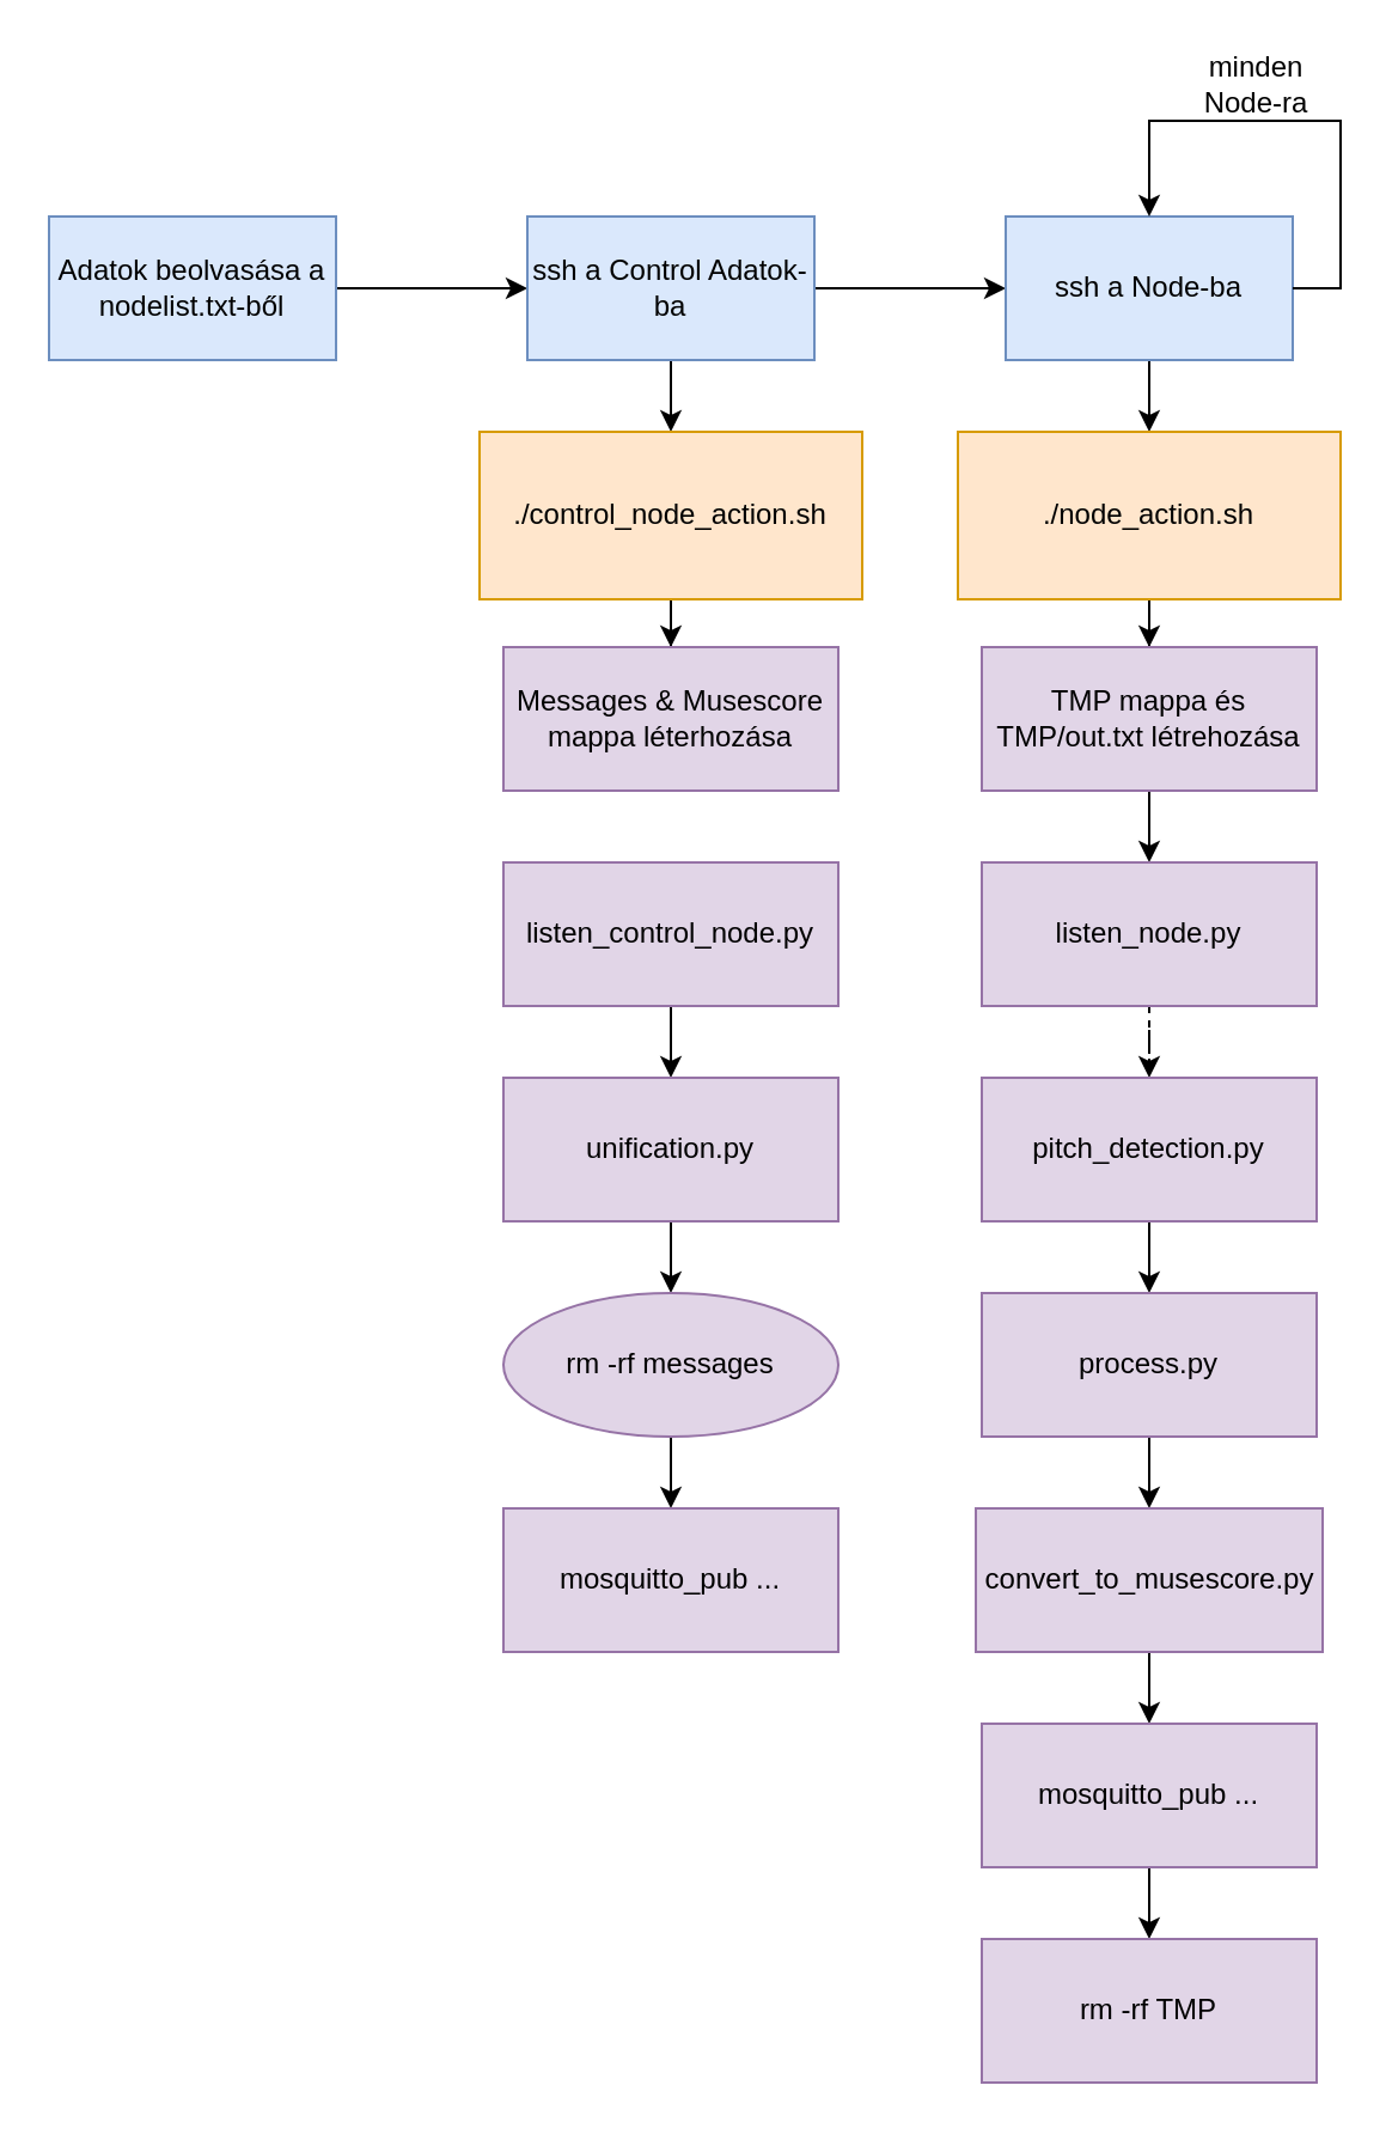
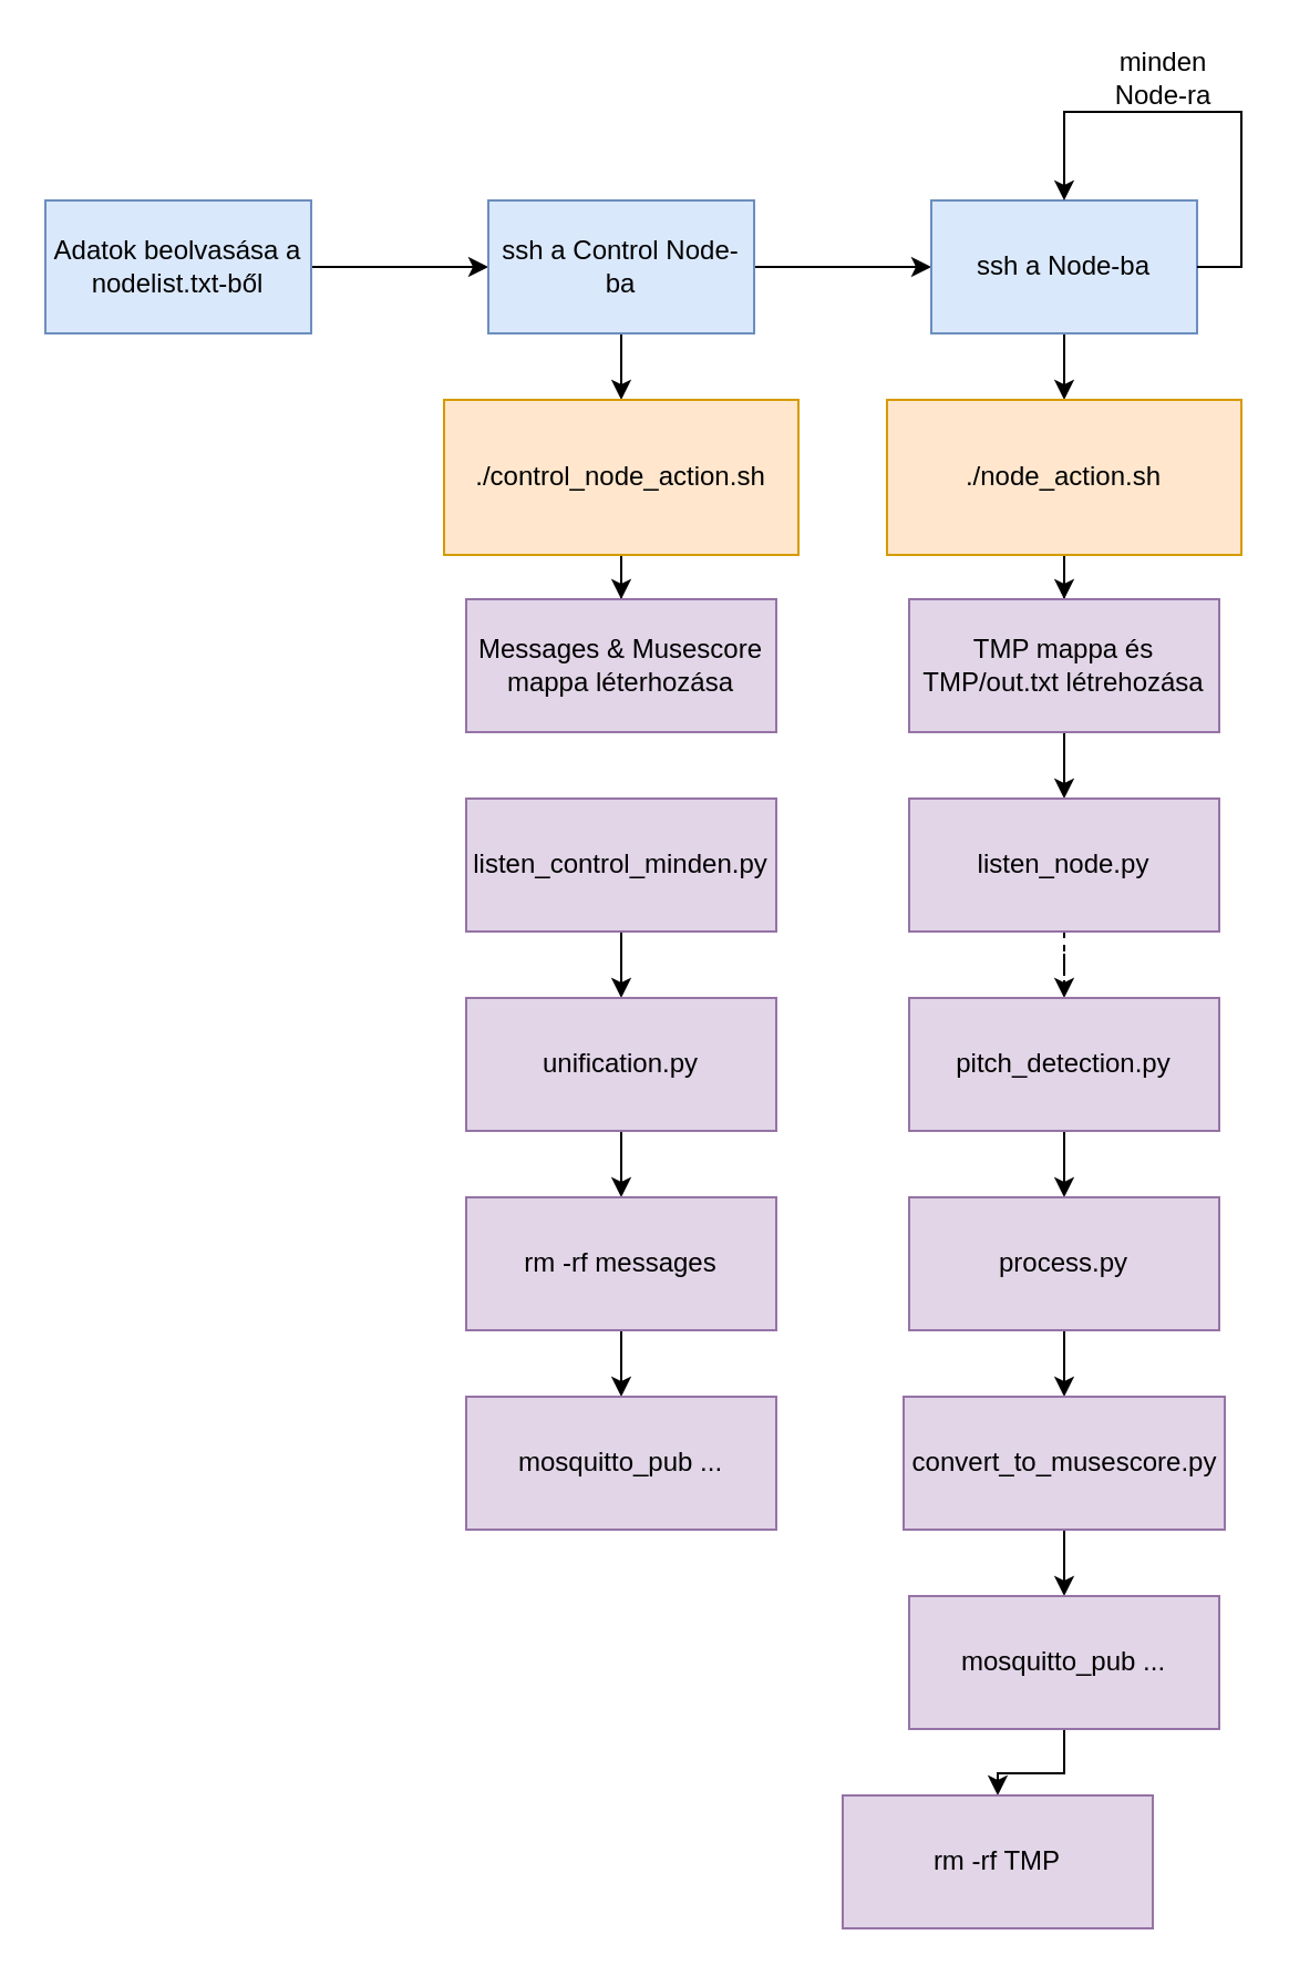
- <mxCell id="6" value="ssh a Control Adatok-ba" style="rounded=0;whiteSpace=wrap;html=1;fillColor=#dae8fc;strokeColor=#6c8ebf;" parent="1" vertex="1"><mxGeometry x="220" width="120" height="60" as="geometry" y="90" /></mxCell>
+ <mxCell id="6" value="ssh a Control Node-ba" style="rounded=0;whiteSpace=wrap;html=1;fillColor=#dae8fc;strokeColor=#6c8ebf;" parent="1" vertex="1"><mxGeometry x="220" width="120" height="60" as="geometry" y="90" /></mxCell>
- <mxCell id="11" value="listen_control_node.py" style="rounded=0;whiteSpace=wrap;html=1;fillColor=#e1d5e7;strokeColor=#9673a6;" parent="1" vertex="1"><mxGeometry x="210" y="360" width="140" height="60" as="geometry" /></mxCell>
+ <mxCell id="11" value="listen_control_minden.py" style="rounded=0;whiteSpace=wrap;html=1;fillColor=#e1d5e7;strokeColor=#9673a6;" parent="1" vertex="1"><mxGeometry x="210" y="360" width="140" height="60" as="geometry" /></mxCell>
- <mxCell id="15" value="rm -rf messages" style="ellipse;whiteSpace=wrap;html=1;fillColor=#e1d5e7;strokeColor=#9673a6;" parent="1" vertex="1"><mxGeometry x="210" y="540" width="140" height="60" as="geometry" /></mxCell>
+ <mxCell id="15" value="rm -rf messages" style="rounded=0;whiteSpace=wrap;html=1;fillColor=#e1d5e7;strokeColor=#9673a6;" parent="1" vertex="1"><mxGeometry x="210" y="540" width="140" height="60" as="geometry" /></mxCell>
- <mxCell id="32" value="rm -rf TMP" style="rounded=0;whiteSpace=wrap;html=1;fillColor=#e1d5e7;strokeColor=#9673a6;" parent="1" vertex="1"><mxGeometry x="410" y="810" width="140" height="60" as="geometry" /></mxCell>
+ <mxCell id="32" value="rm -rf TMP" style="rounded=0;whiteSpace=wrap;html=1;fillColor=#e1d5e7;strokeColor=#9673a6;" parent="1" vertex="1"><mxGeometry x="380" y="810" width="140" height="60" as="geometry" /></mxCell>
